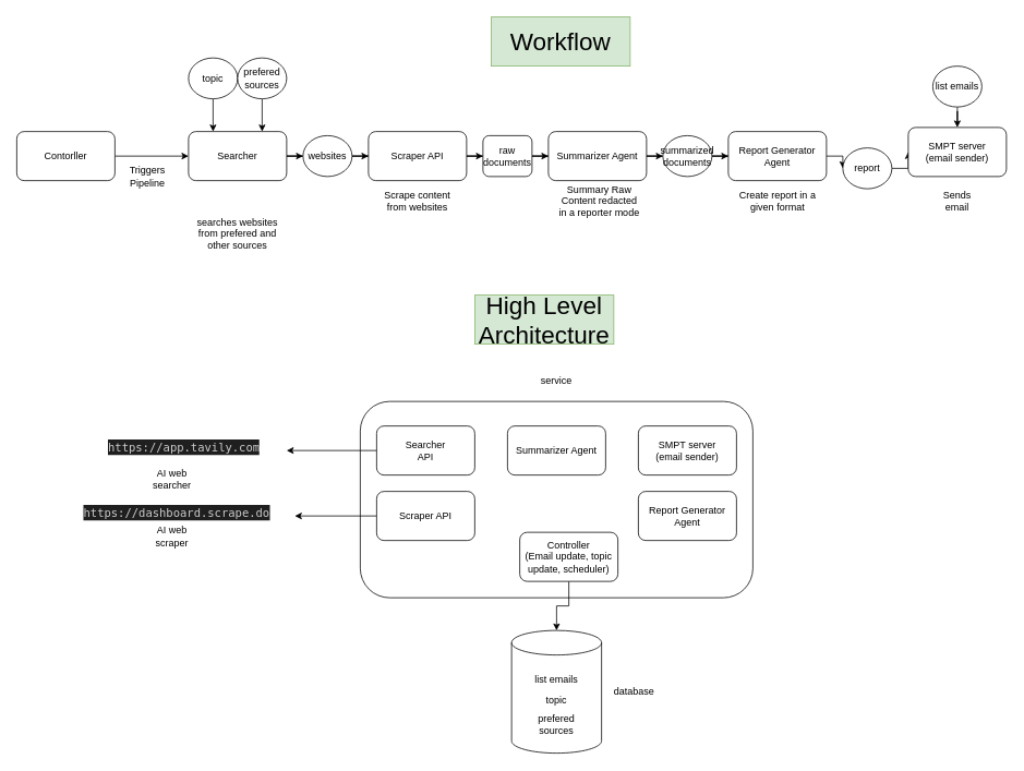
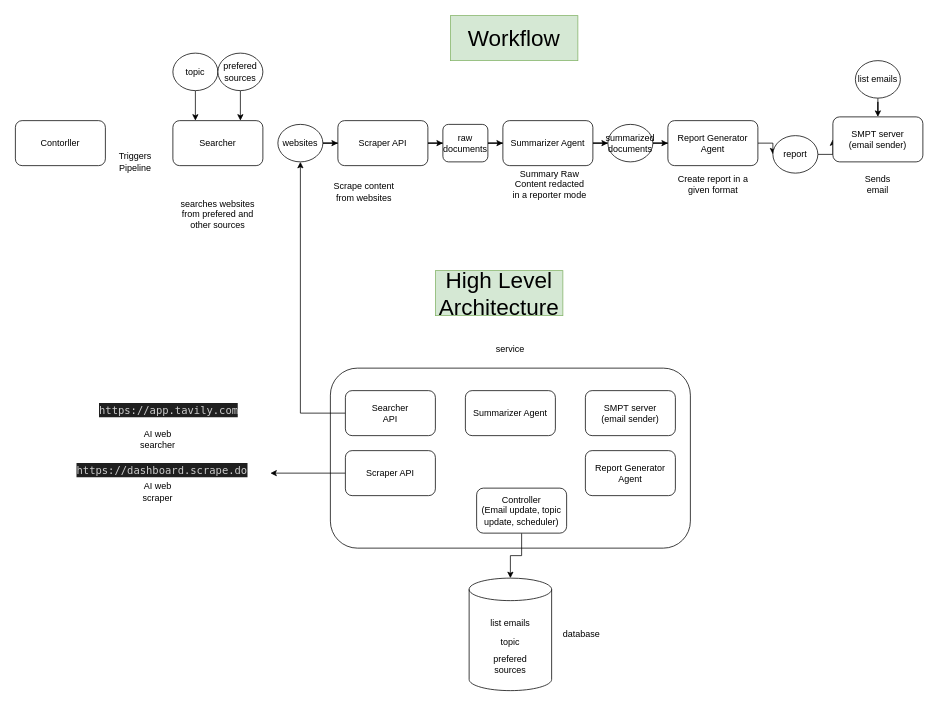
- <mxCell id="51" style="edgeStyle=orthogonalEdgeStyle;rounded=0;orthogonalLoop=1;jettySize=auto;html=1;entryX=0;entryY=0.5;entryDx=0;entryDy=0;" edge="1" parent="1" source="52" target="24"><mxGeometry relative="1" as="geometry" /></mxCell>
- <mxCell id="23" value="" style="edgeStyle=orthogonalEdgeStyle;rounded=0;orthogonalLoop=1;jettySize=auto;html=1;" edge="1" parent="1" source="24" target="31"><mxGeometry relative="1" as="geometry" /></mxCell>
- <mxCell id="32" value="Scrape content from websites" style="text;html=1;align=center;verticalAlign=middle;whiteSpace=wrap;rounded=0;" vertex="1" parent="1"><mxGeometry x="465" y="230" width="90" height="30" as="geometry" /></mxCell>
+ <mxCell id="32" value="Scrape content from websites" style="text;html=1;align=center;verticalAlign=middle;whiteSpace=wrap;rounded=0;" vertex="1" parent="1"><mxGeometry x="440" y="240" width="90" height="30" as="geometry" /></mxCell>
- <mxCell id="8" style="edgeStyle=orthogonalEdgeStyle;rounded=0;orthogonalLoop=1;jettySize=auto;html=1;entryX=1;entryY=0.5;entryDx=0;entryDy=0;" edge="1" parent="1" source="9" target="10"><mxGeometry relative="1" as="geometry" /></mxCell>
+ <mxCell id="8" style="edgeStyle=orthogonalEdgeStyle;rounded=0;orthogonalLoop=1;jettySize=auto;html=1;" edge="1" parent="1" source="9" target="31"><mxGeometry relative="1" as="geometry" /></mxCell>
